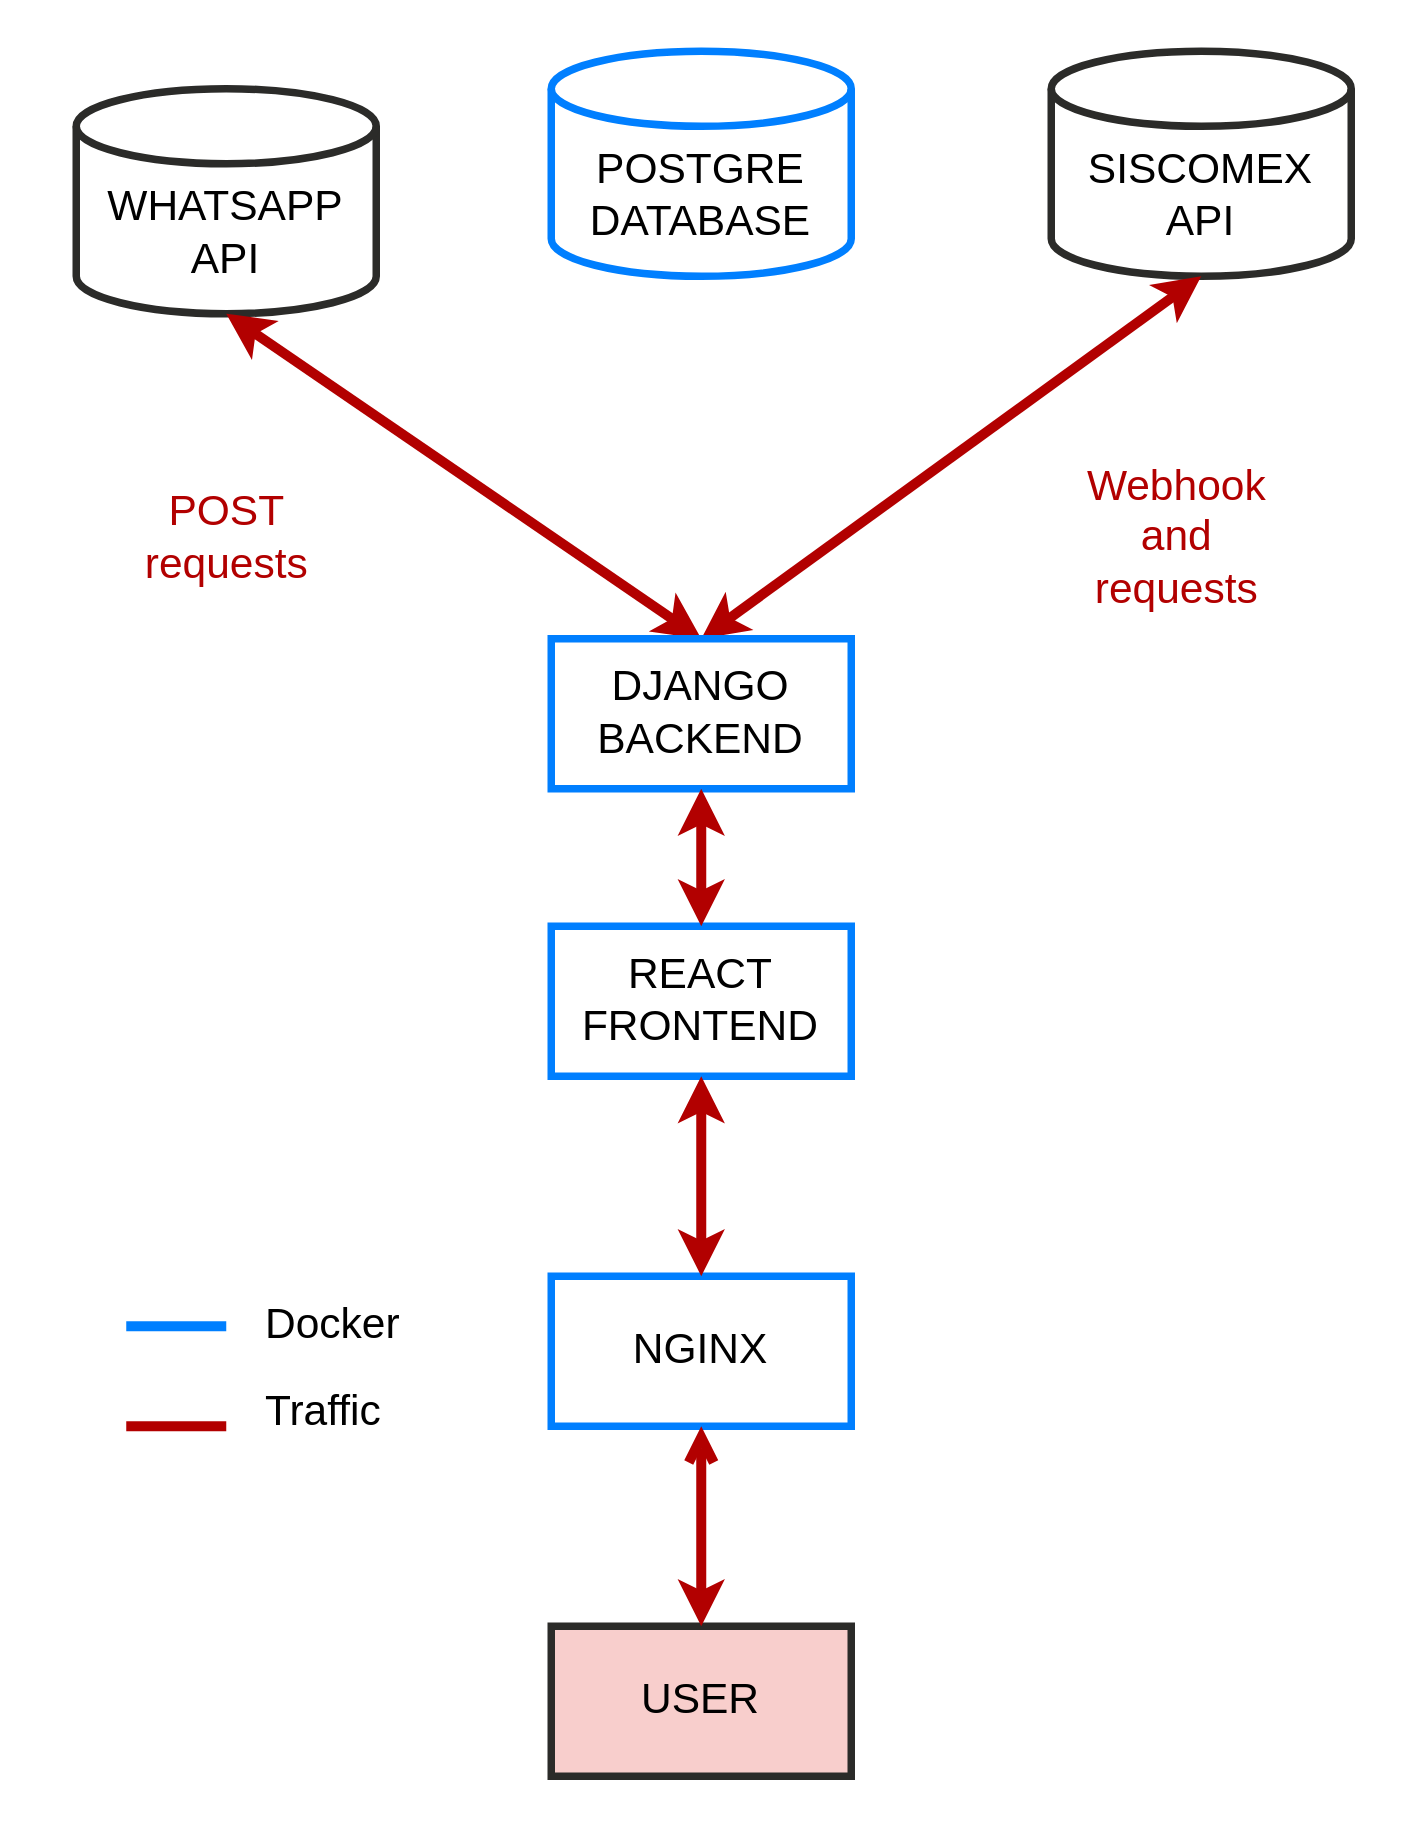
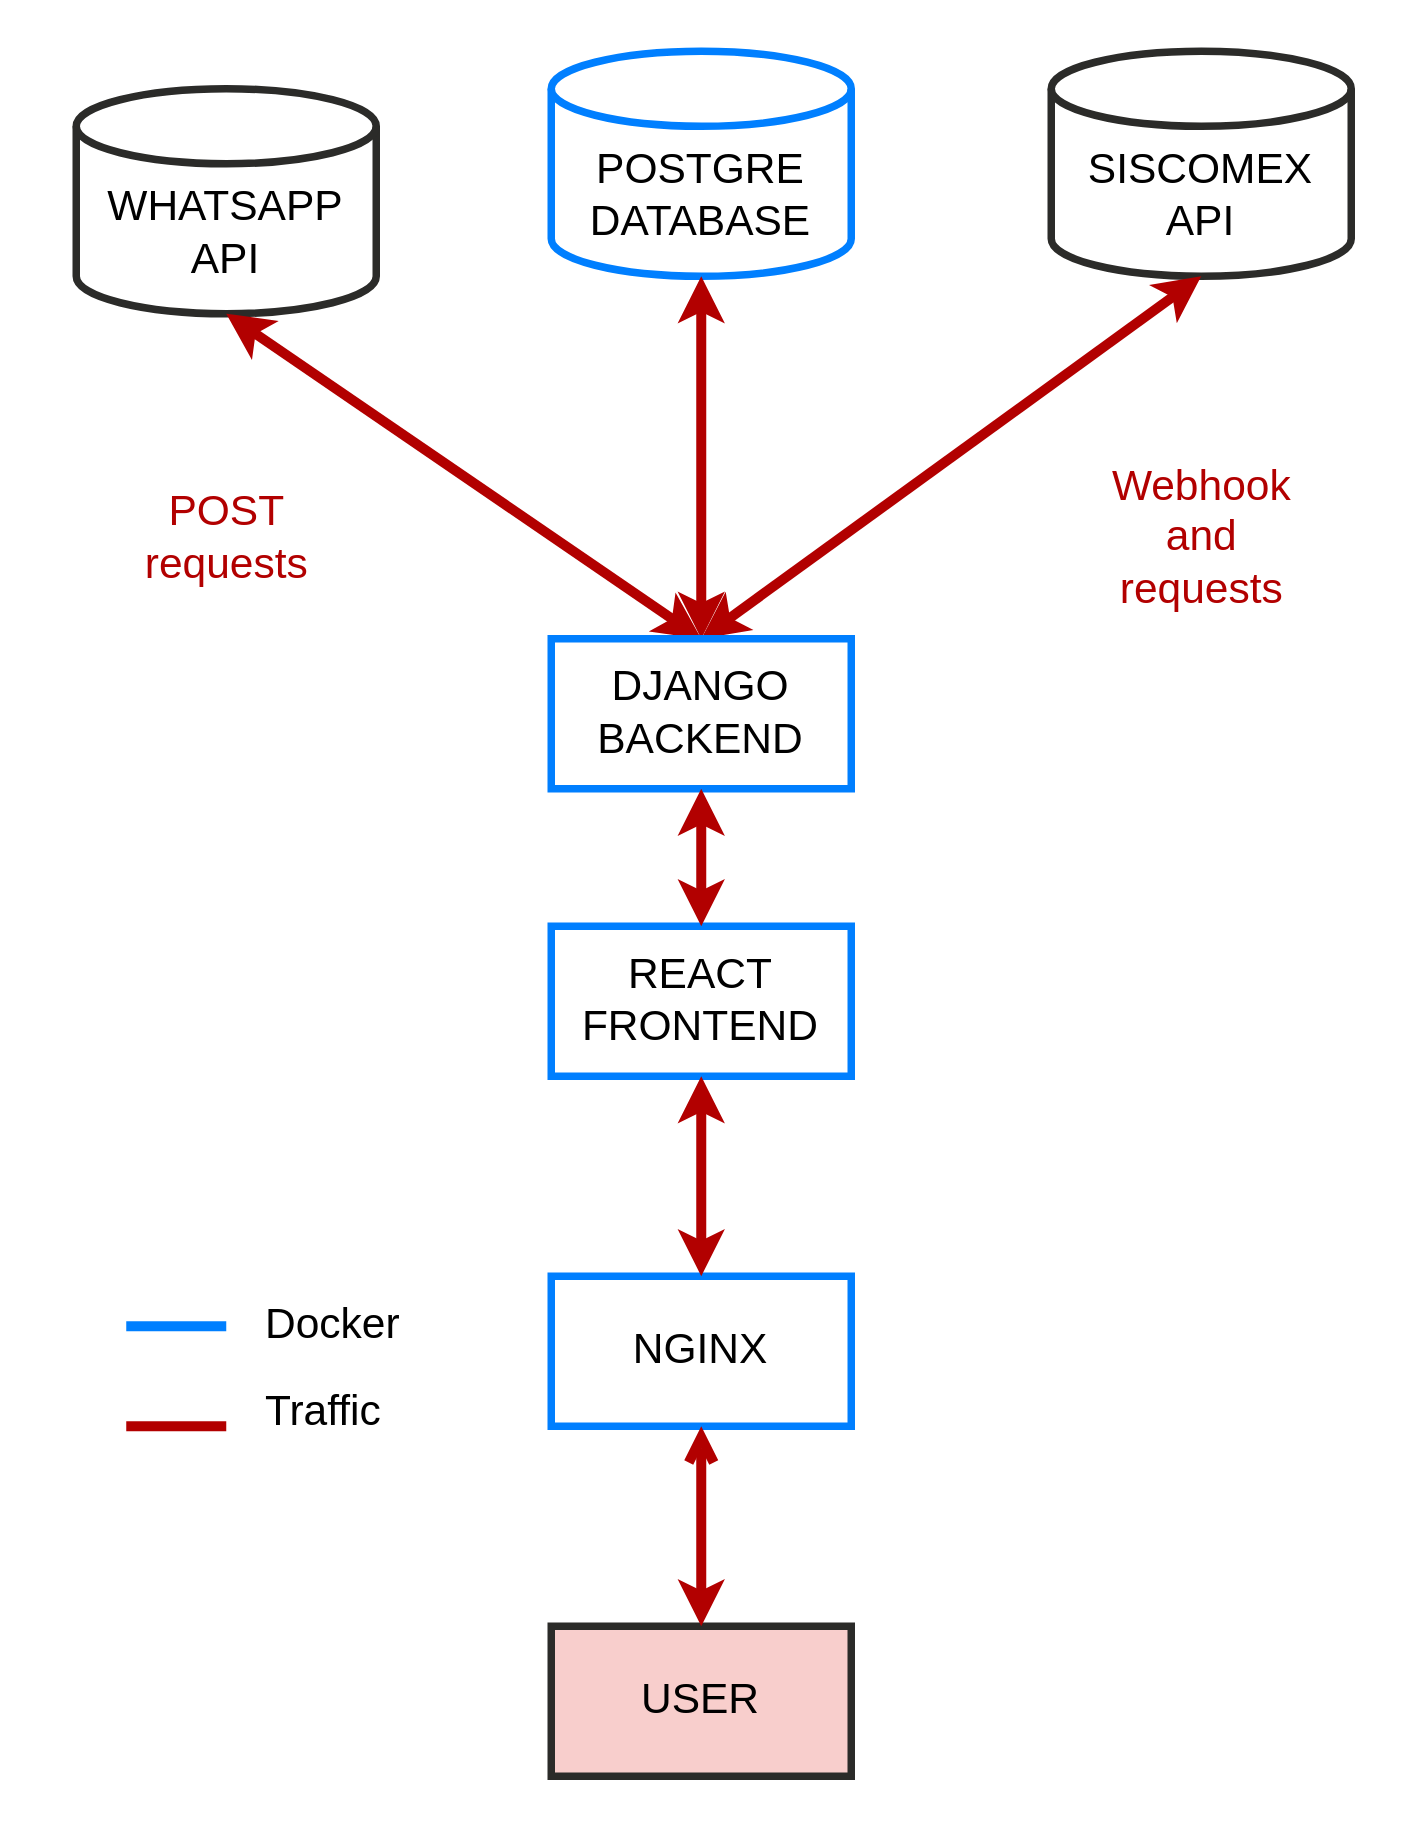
+ <mxCell id="8" value="" style="endArrow=classic;startArrow=classic;html=1;fontSize=17;fontColor=#000000;entryX=0.5;entryY=1;entryDx=0;entryDy=0;entryPerimeter=0;exitX=0.5;exitY=0;exitDx=0;exitDy=0;strokeColor=#B20000;fillColor=#e51400;strokeWidth=4;" edge="1" parent="5" source="14" target="6"><mxGeometry width="50" height="50" relative="1" as="geometry"><mxPoint x="230" y="380" as="sourcePoint" /><mxPoint x="280" y="330" as="targetPoint" /></mxGeometry></mxCell>
- <mxCell id="20" value="Webhook&lt;br&gt;and&lt;br&gt;requests" style="text;html=1;align=center;verticalAlign=middle;resizable=0;points=[];autosize=1;strokeColor=none;fillColor=none;fontSize=17;fontColor=#B20000;" vertex="1" parent="5"><mxGeometry x="400" y="160" width="100" height="70" as="geometry" /></mxCell>
+ <mxCell id="20" value="Webhook&lt;br&gt;and&lt;br&gt;requests" style="text;html=1;align=center;verticalAlign=middle;resizable=0;points=[];autosize=1;strokeColor=none;fillColor=none;fontSize=17;fontColor=#B20000;" vertex="1" parent="5"><mxGeometry x="410" y="160" width="100" height="70" as="geometry" /></mxCell>
